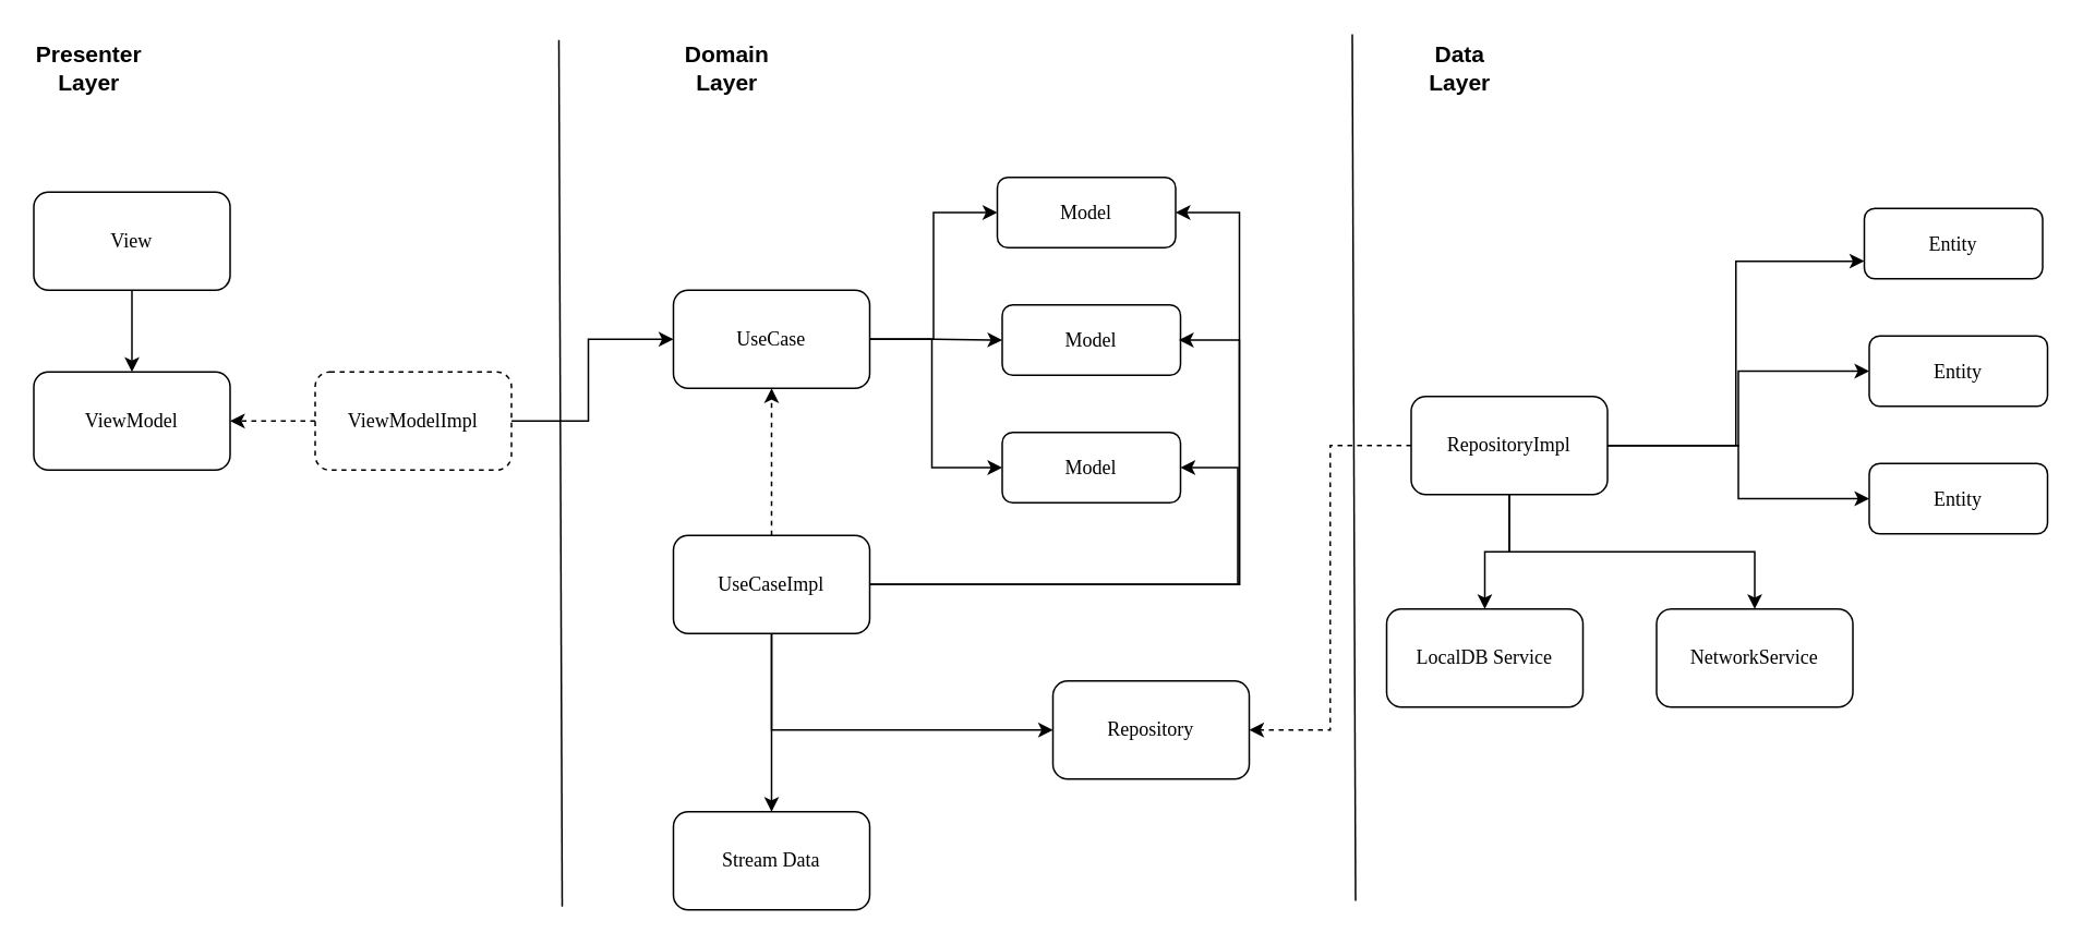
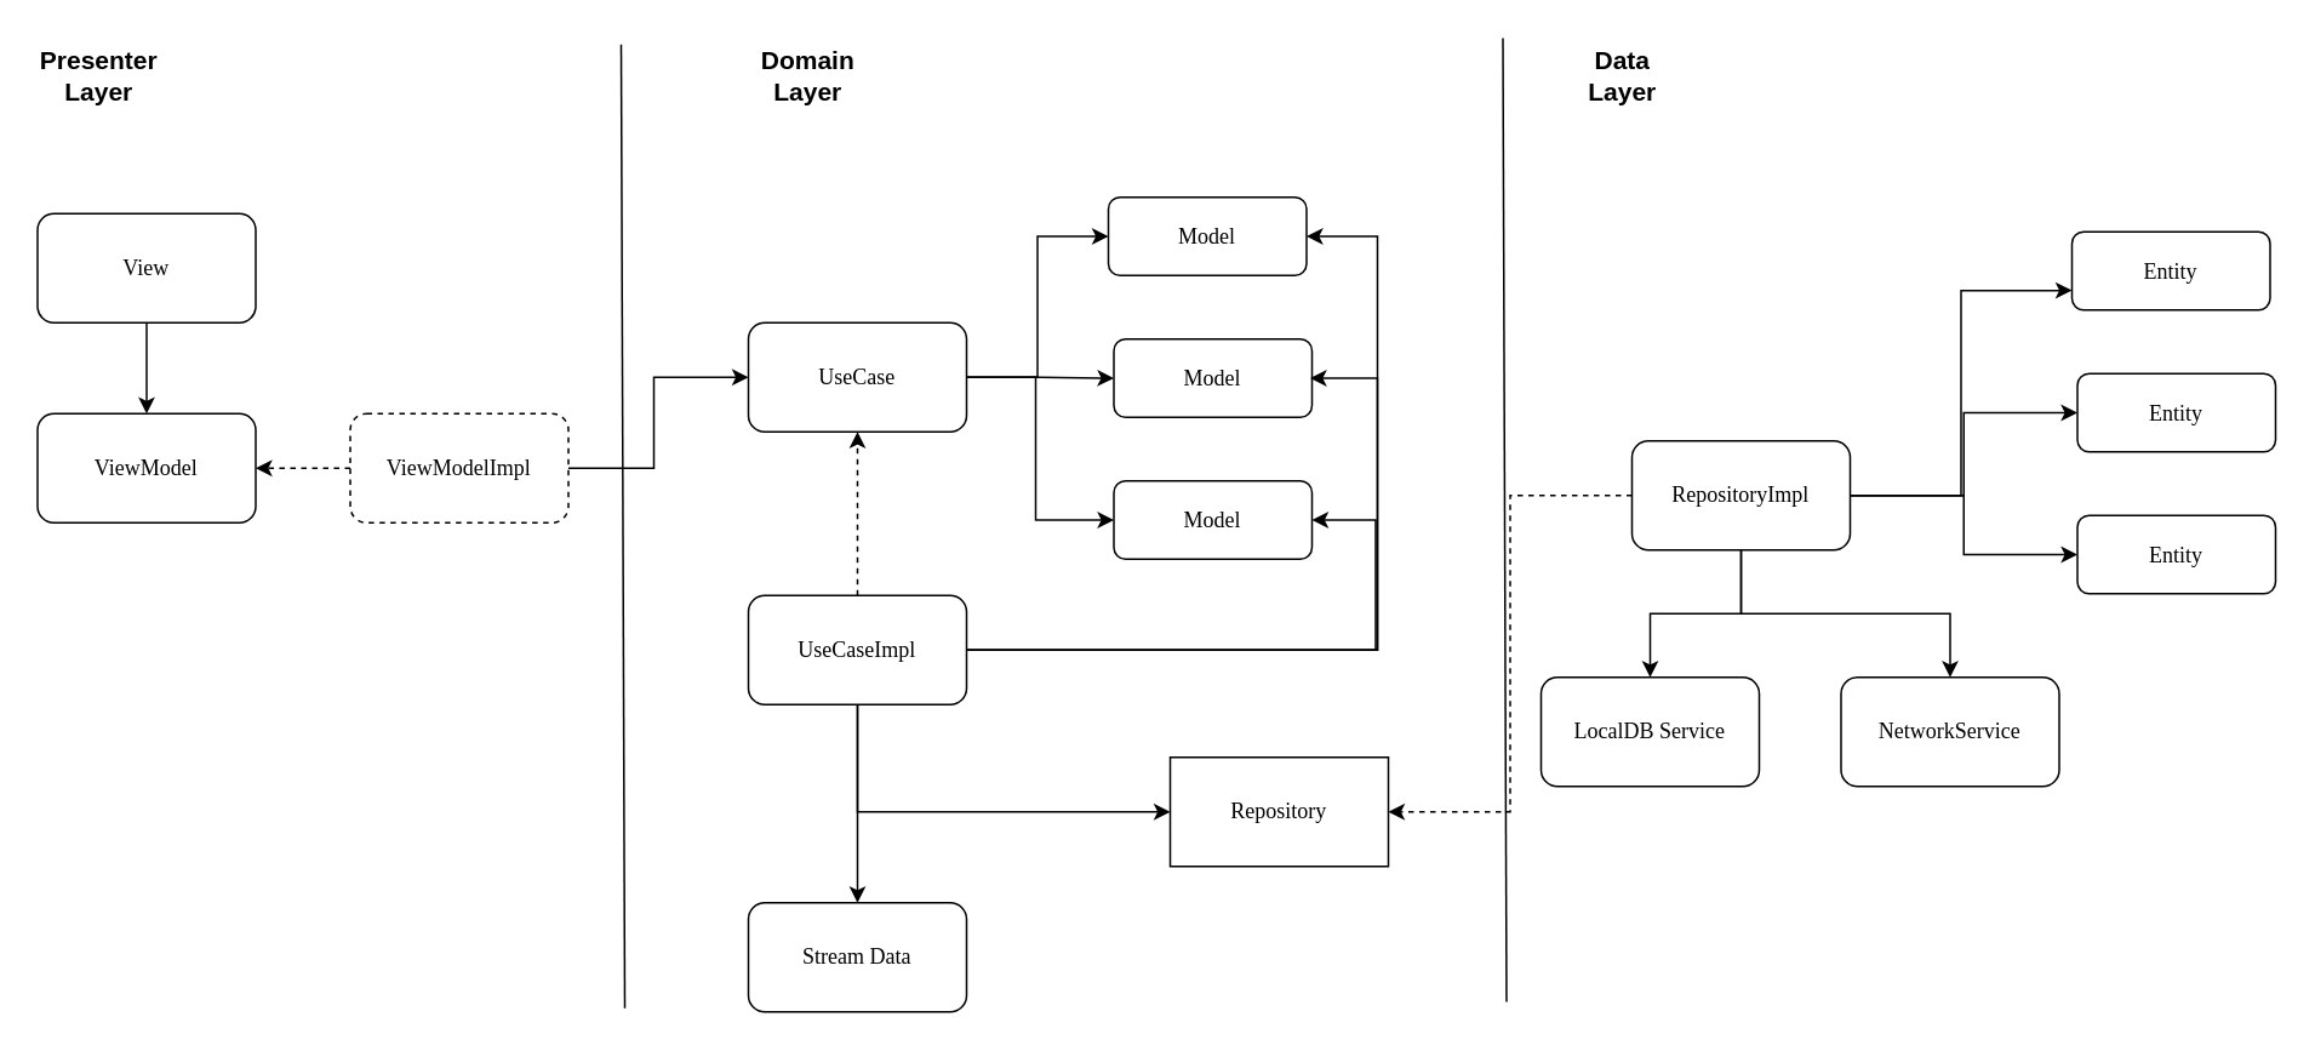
- <mxCell id="31" value="RepositoryImpl" style="rounded=1;whiteSpace=wrap;html=1;hachureGap=4;fontFamily=Architects Daughter;fontSource=https%3A%2F%2Ffonts.googleapis.com%2Fcss%3Ffamily%3DArchitects%2BDaughter;" vertex="1" parent="1"><mxGeometry x="862" y="242" width="120" height="60" as="geometry" /></mxCell>
+ <mxCell id="31" value="RepositoryImpl" style="rounded=1;whiteSpace=wrap;html=1;hachureGap=4;fontFamily=Architects Daughter;fontSource=https%3A%2F%2Ffonts.googleapis.com%2Fcss%3Ffamily%3DArchitects%2BDaughter;" vertex="1" parent="1"><mxGeometry x="897" y="242" width="120" height="60" as="geometry" /></mxCell>
- <mxCell id="24" value="Repository" style="rounded=1;whiteSpace=wrap;html=1;hachureGap=4;fontFamily=Architects Daughter;fontSource=https%3A%2F%2Ffonts.googleapis.com%2Fcss%3Ffamily%3DArchitects%2BDaughter;" vertex="1" parent="1"><mxGeometry x="643" y="416" width="120" height="60" as="geometry" /></mxCell>
+ <mxCell id="24" value="Repository" style="whiteSpace=wrap;html=1;hachureGap=4;fontFamily=Architects Daughter;fontSource=https%3A%2F%2Ffonts.googleapis.com%2Fcss%3Ffamily%3DArchitects%2BDaughter;rounded=0;" vertex="1" parent="1"><mxGeometry x="643" y="416" width="120" height="60" as="geometry" /></mxCell>
